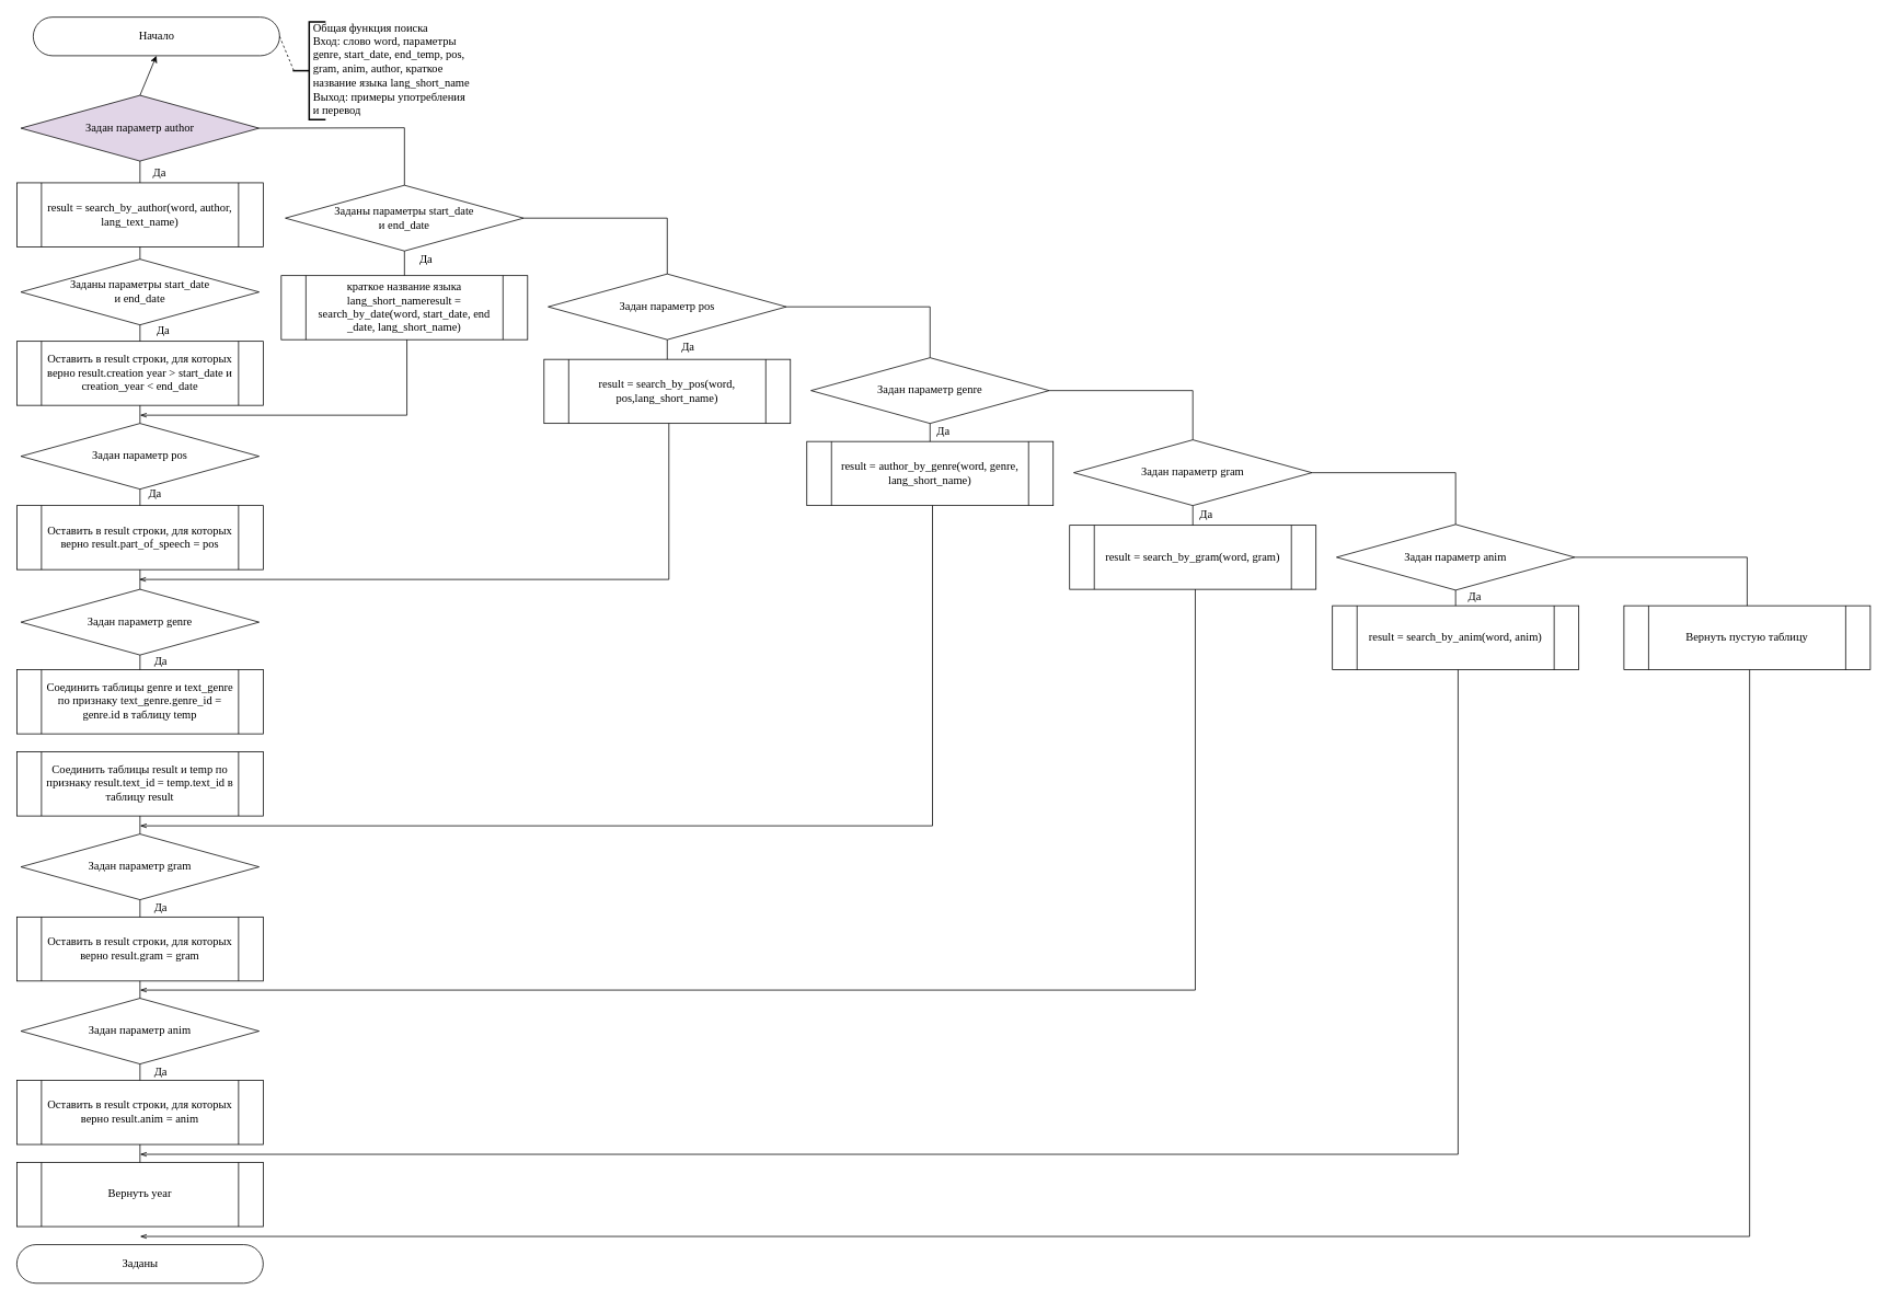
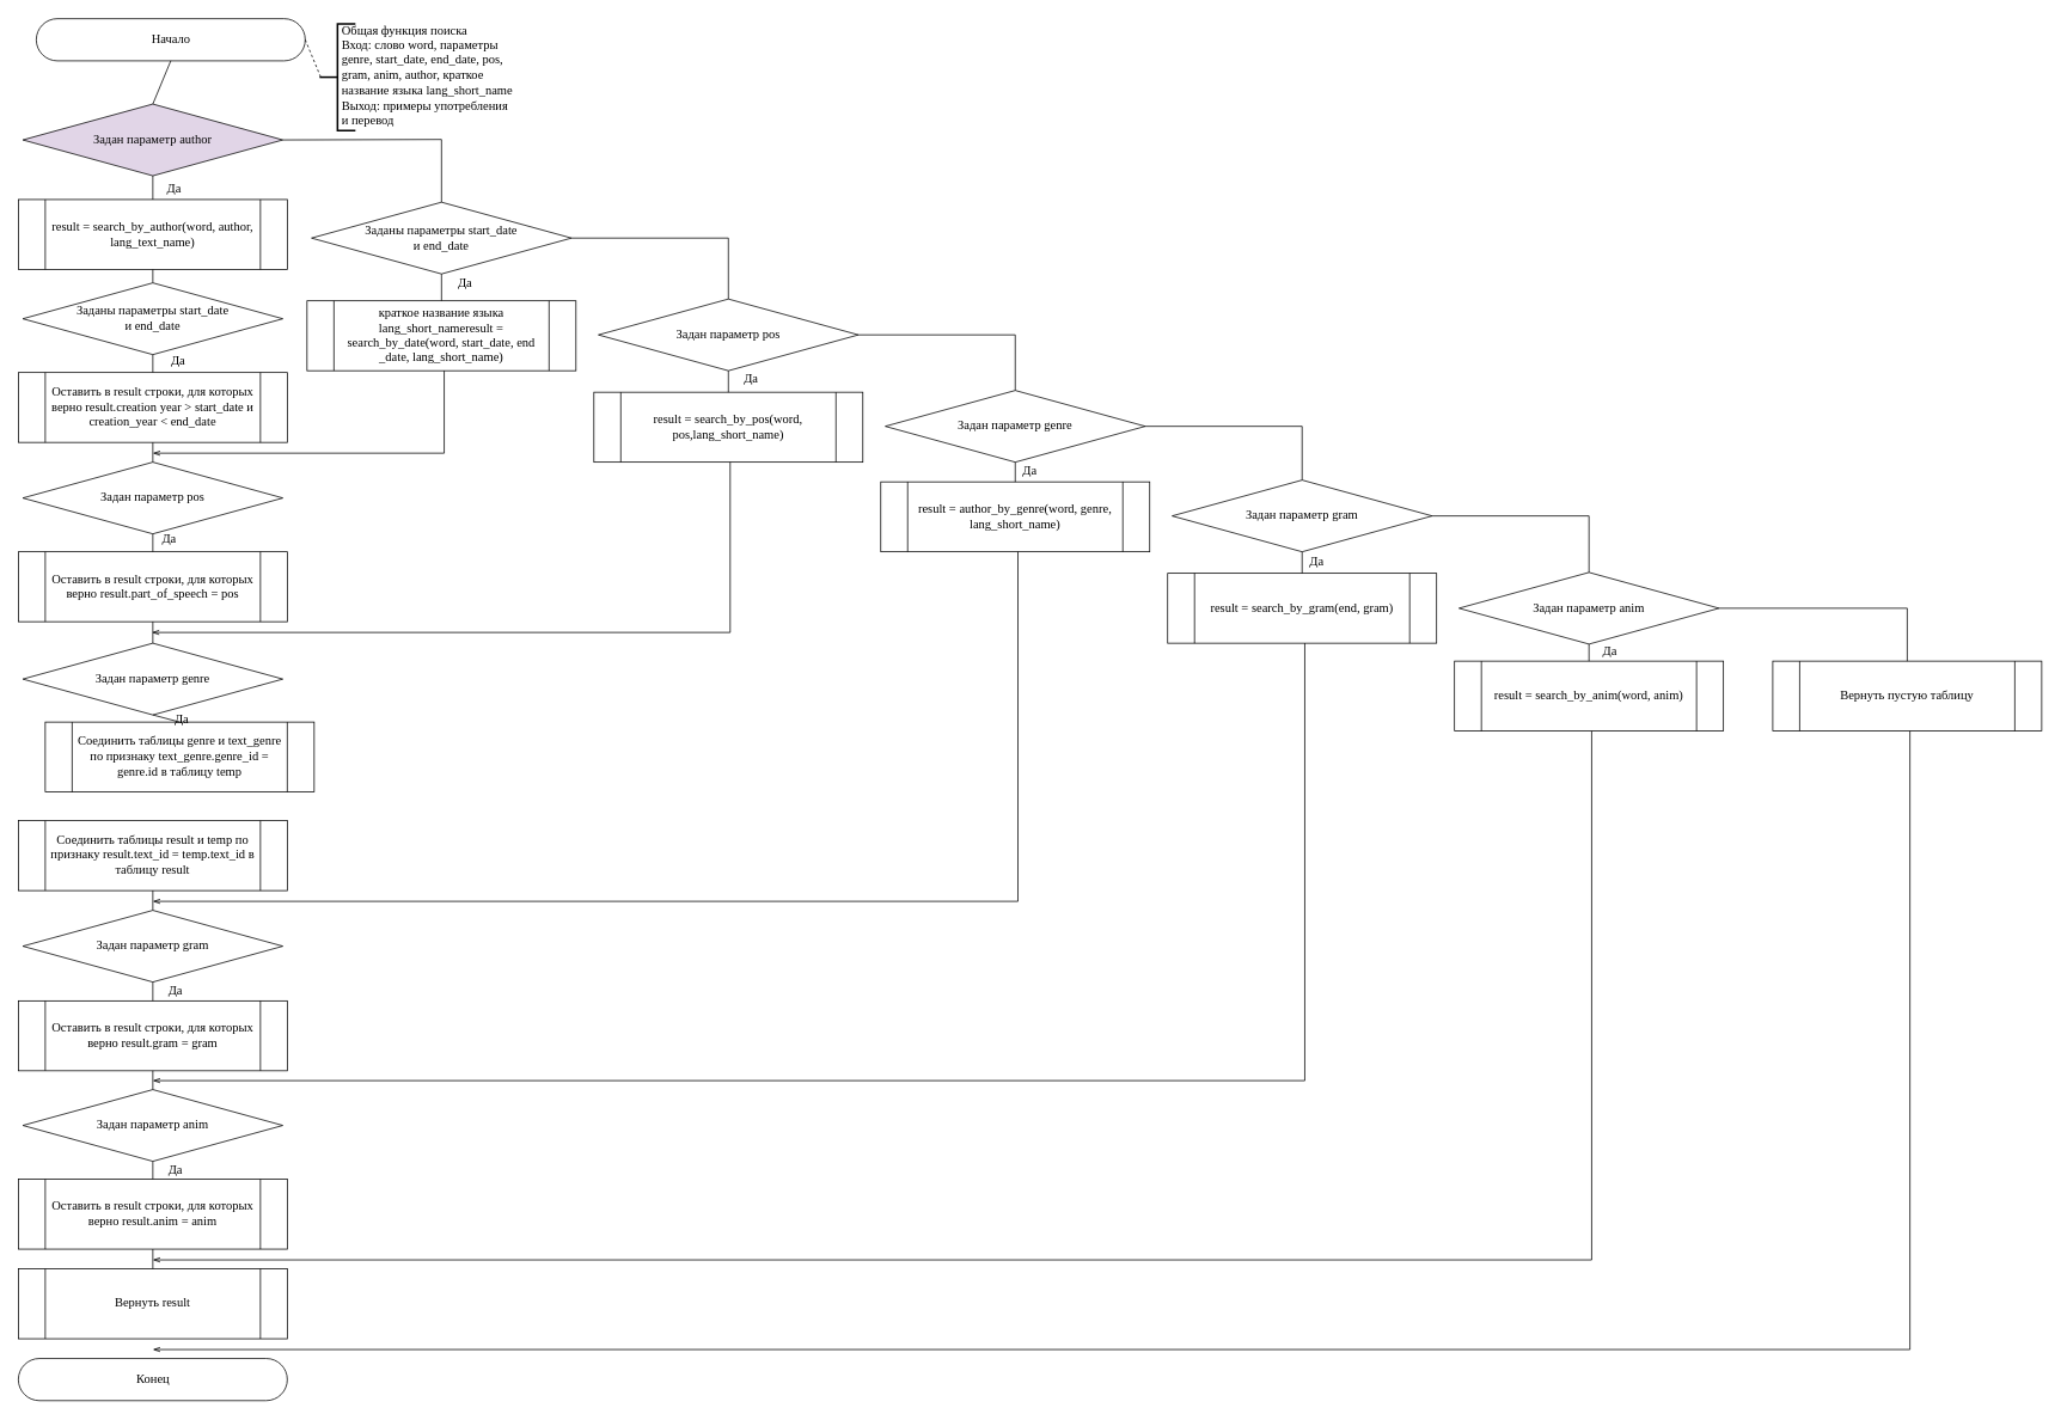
- <mxCell id="6" value="" style="endArrow=classic;html=1;rounded=0;fontFamily=Times New Roman;fontSize=14;entryX=0.5;entryY=0.5;entryDx=0;entryDy=23.5;entryPerimeter=0;exitX=0.5;exitY=0;exitDx=0;exitDy=0;" parent="1" source="8" target="2" edge="1"><mxGeometry width="50" height="50" relative="1" as="geometry"><mxPoint x="170" y="133" as="sourcePoint" /><mxPoint x="220" y="163" as="targetPoint" /></mxGeometry></mxCell>
+ <mxCell id="6" value="" style="endArrow=none;html=1;rounded=0;fontFamily=Times New Roman;fontSize=14;entryX=0.5;entryY=0.5;entryDx=0;entryDy=23.5;entryPerimeter=0;exitX=0.5;exitY=0;exitDx=0;exitDy=0;" parent="1" source="8" target="2" edge="1"><mxGeometry width="50" height="50" relative="1" as="geometry"><mxPoint x="170" y="133" as="sourcePoint" /><mxPoint x="220" y="163" as="targetPoint" /></mxGeometry></mxCell>
- <mxCell id="5" value="Общая функция поиска&lt;br style=&quot;font-size: 14px;&quot;&gt;Вход: слово word, параметры genre, start_date, end_temp, pos, gram, anim, author, краткое название языка lang_short_name&lt;br style=&quot;font-size: 14px;&quot;&gt;Выход: примеры употребления&amp;nbsp;&lt;br style=&quot;font-size: 14px;&quot;&gt;и перевод" style="text;html=1;strokeColor=none;fillColor=none;align=left;verticalAlign=middle;whiteSpace=wrap;rounded=0;fontSize=14;fontFamily=Times New Roman;" parent="1" vertex="1"><mxGeometry x="379" y="39" width="200" height="89.5" as="geometry" /></mxCell>
+ <mxCell id="5" value="Общая функция поиска&lt;br style=&quot;font-size: 14px;&quot;&gt;Вход: слово word, параметры genre, start_date, end_date, pos, gram, anim, author, краткое название языка lang_short_name&lt;br style=&quot;font-size: 14px;&quot;&gt;Выход: примеры употребления&amp;nbsp;&lt;br style=&quot;font-size: 14px;&quot;&gt;и перевод" style="text;html=1;strokeColor=none;fillColor=none;align=left;verticalAlign=middle;whiteSpace=wrap;rounded=0;fontSize=14;fontFamily=Times New Roman;" parent="1" vertex="1"><mxGeometry x="379" y="39" width="200" height="89.5" as="geometry" /></mxCell>
- <mxCell id="53" value="result = search_by_gram(word, gram)" style="shape=process;whiteSpace=wrap;html=1;backgroundOutline=1;fontFamily=Times New Roman;fontSize=14;" parent="1" vertex="1"><mxGeometry x="1302" y="639" width="300" height="78" as="geometry" /></mxCell>
+ <mxCell id="53" value="result = search_by_gram(end, gram)" style="shape=process;whiteSpace=wrap;html=1;backgroundOutline=1;fontFamily=Times New Roman;fontSize=14;" parent="1" vertex="1"><mxGeometry x="1302" y="639" width="300" height="78" as="geometry" /></mxCell>
- <mxCell id="36" value="Соединить таблицы genre и text_genre по признаку text_genre.genre_id = genre.id в таблицу temp" style="shape=process;whiteSpace=wrap;html=1;backgroundOutline=1;fontFamily=Times New Roman;fontSize=14;" parent="1" vertex="1"><mxGeometry x="20" y="815" width="300" height="78" as="geometry" /></mxCell>
+ <mxCell id="36" value="Соединить таблицы genre и text_genre по признаку text_genre.genre_id = genre.id в таблицу temp" style="shape=process;whiteSpace=wrap;html=1;backgroundOutline=1;fontFamily=Times New Roman;fontSize=14;" parent="1" vertex="1"><mxGeometry x="50" y="805" width="300" height="78" as="geometry" /></mxCell>
- <mxCell id="66" value="Вернуть year" style="shape=process;whiteSpace=wrap;html=1;backgroundOutline=1;fontFamily=Times New Roman;fontSize=14;" parent="1" vertex="1"><mxGeometry x="20" y="1415" width="300" height="78" as="geometry" /></mxCell>
+ <mxCell id="66" value="Вернуть result" style="shape=process;whiteSpace=wrap;html=1;backgroundOutline=1;fontFamily=Times New Roman;fontSize=14;" parent="1" vertex="1"><mxGeometry x="20" y="1415" width="300" height="78" as="geometry" /></mxCell>
- <mxCell id="7" value="&lt;font style=&quot;font-size: 14px;&quot;&gt;&lt;span style=&quot;font-size: 14px;&quot;&gt;Заданы&lt;/span&gt;&lt;/font&gt;" style="html=1;dashed=0;whitespace=wrap;shape=mxgraph.dfd.start;fontFamily=Times New Roman;fontSize=14;" parent="1" vertex="1"><mxGeometry x="20" y="1515" width="300" height="47" as="geometry" /></mxCell>
+ <mxCell id="7" value="&lt;font style=&quot;font-size: 14px;&quot;&gt;&lt;span style=&quot;font-size: 14px;&quot;&gt;Конец&lt;/span&gt;&lt;/font&gt;" style="html=1;dashed=0;whitespace=wrap;shape=mxgraph.dfd.start;fontFamily=Times New Roman;fontSize=14;" parent="1" vertex="1"><mxGeometry x="20" y="1515" width="300" height="47" as="geometry" /></mxCell>
